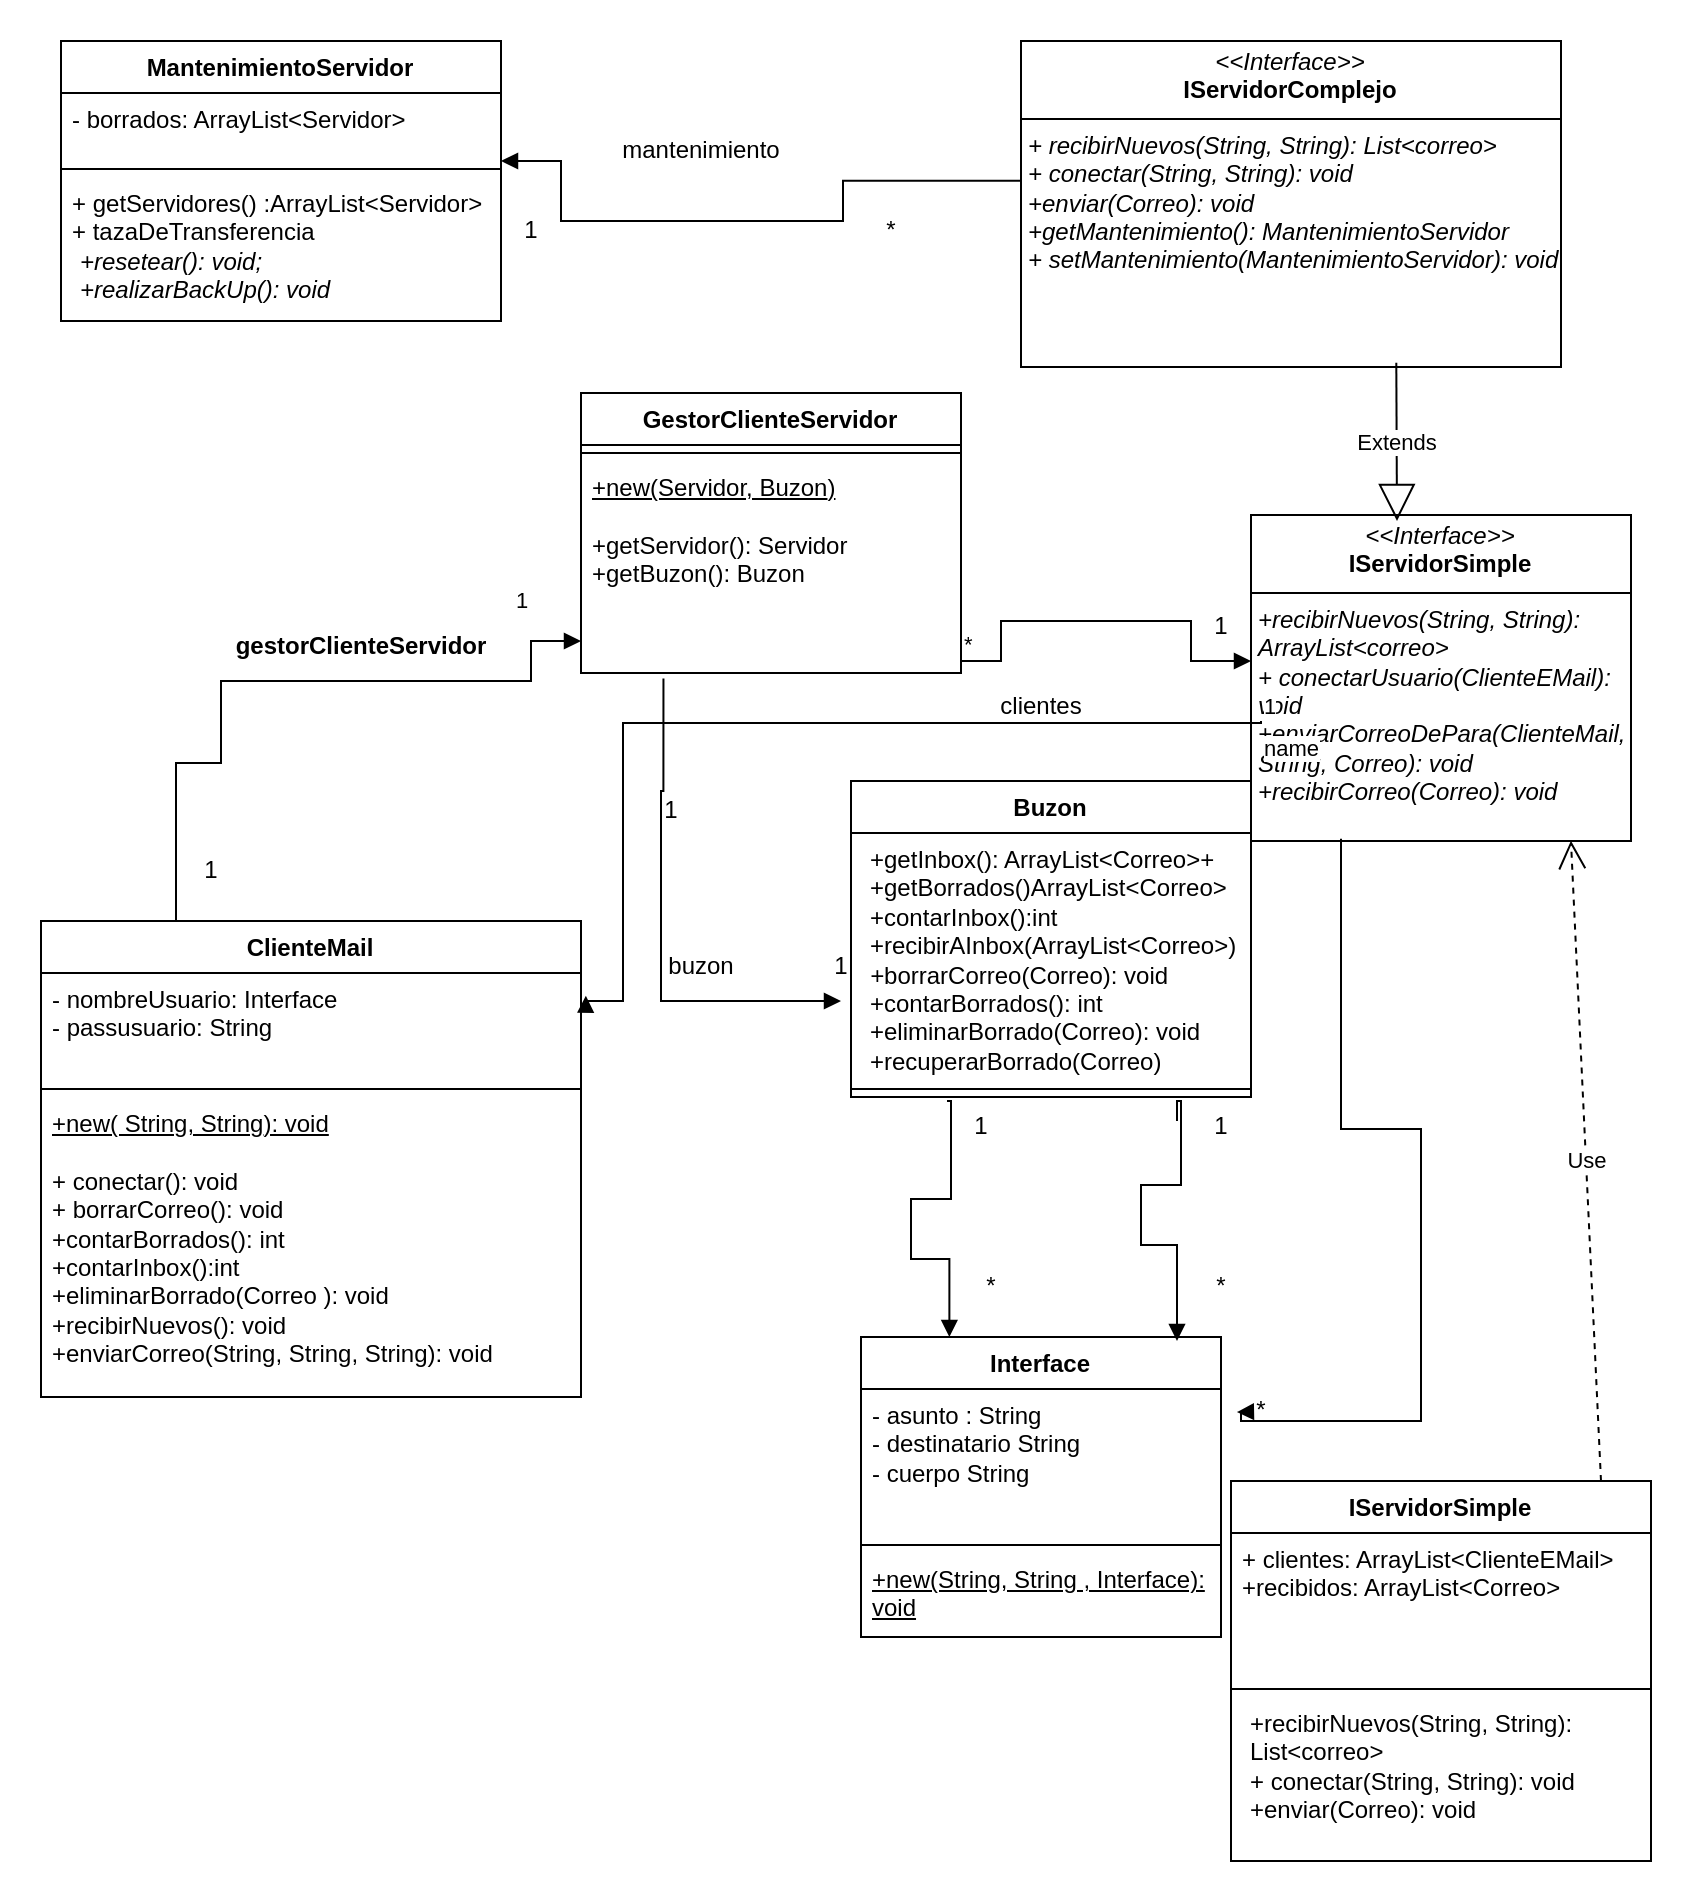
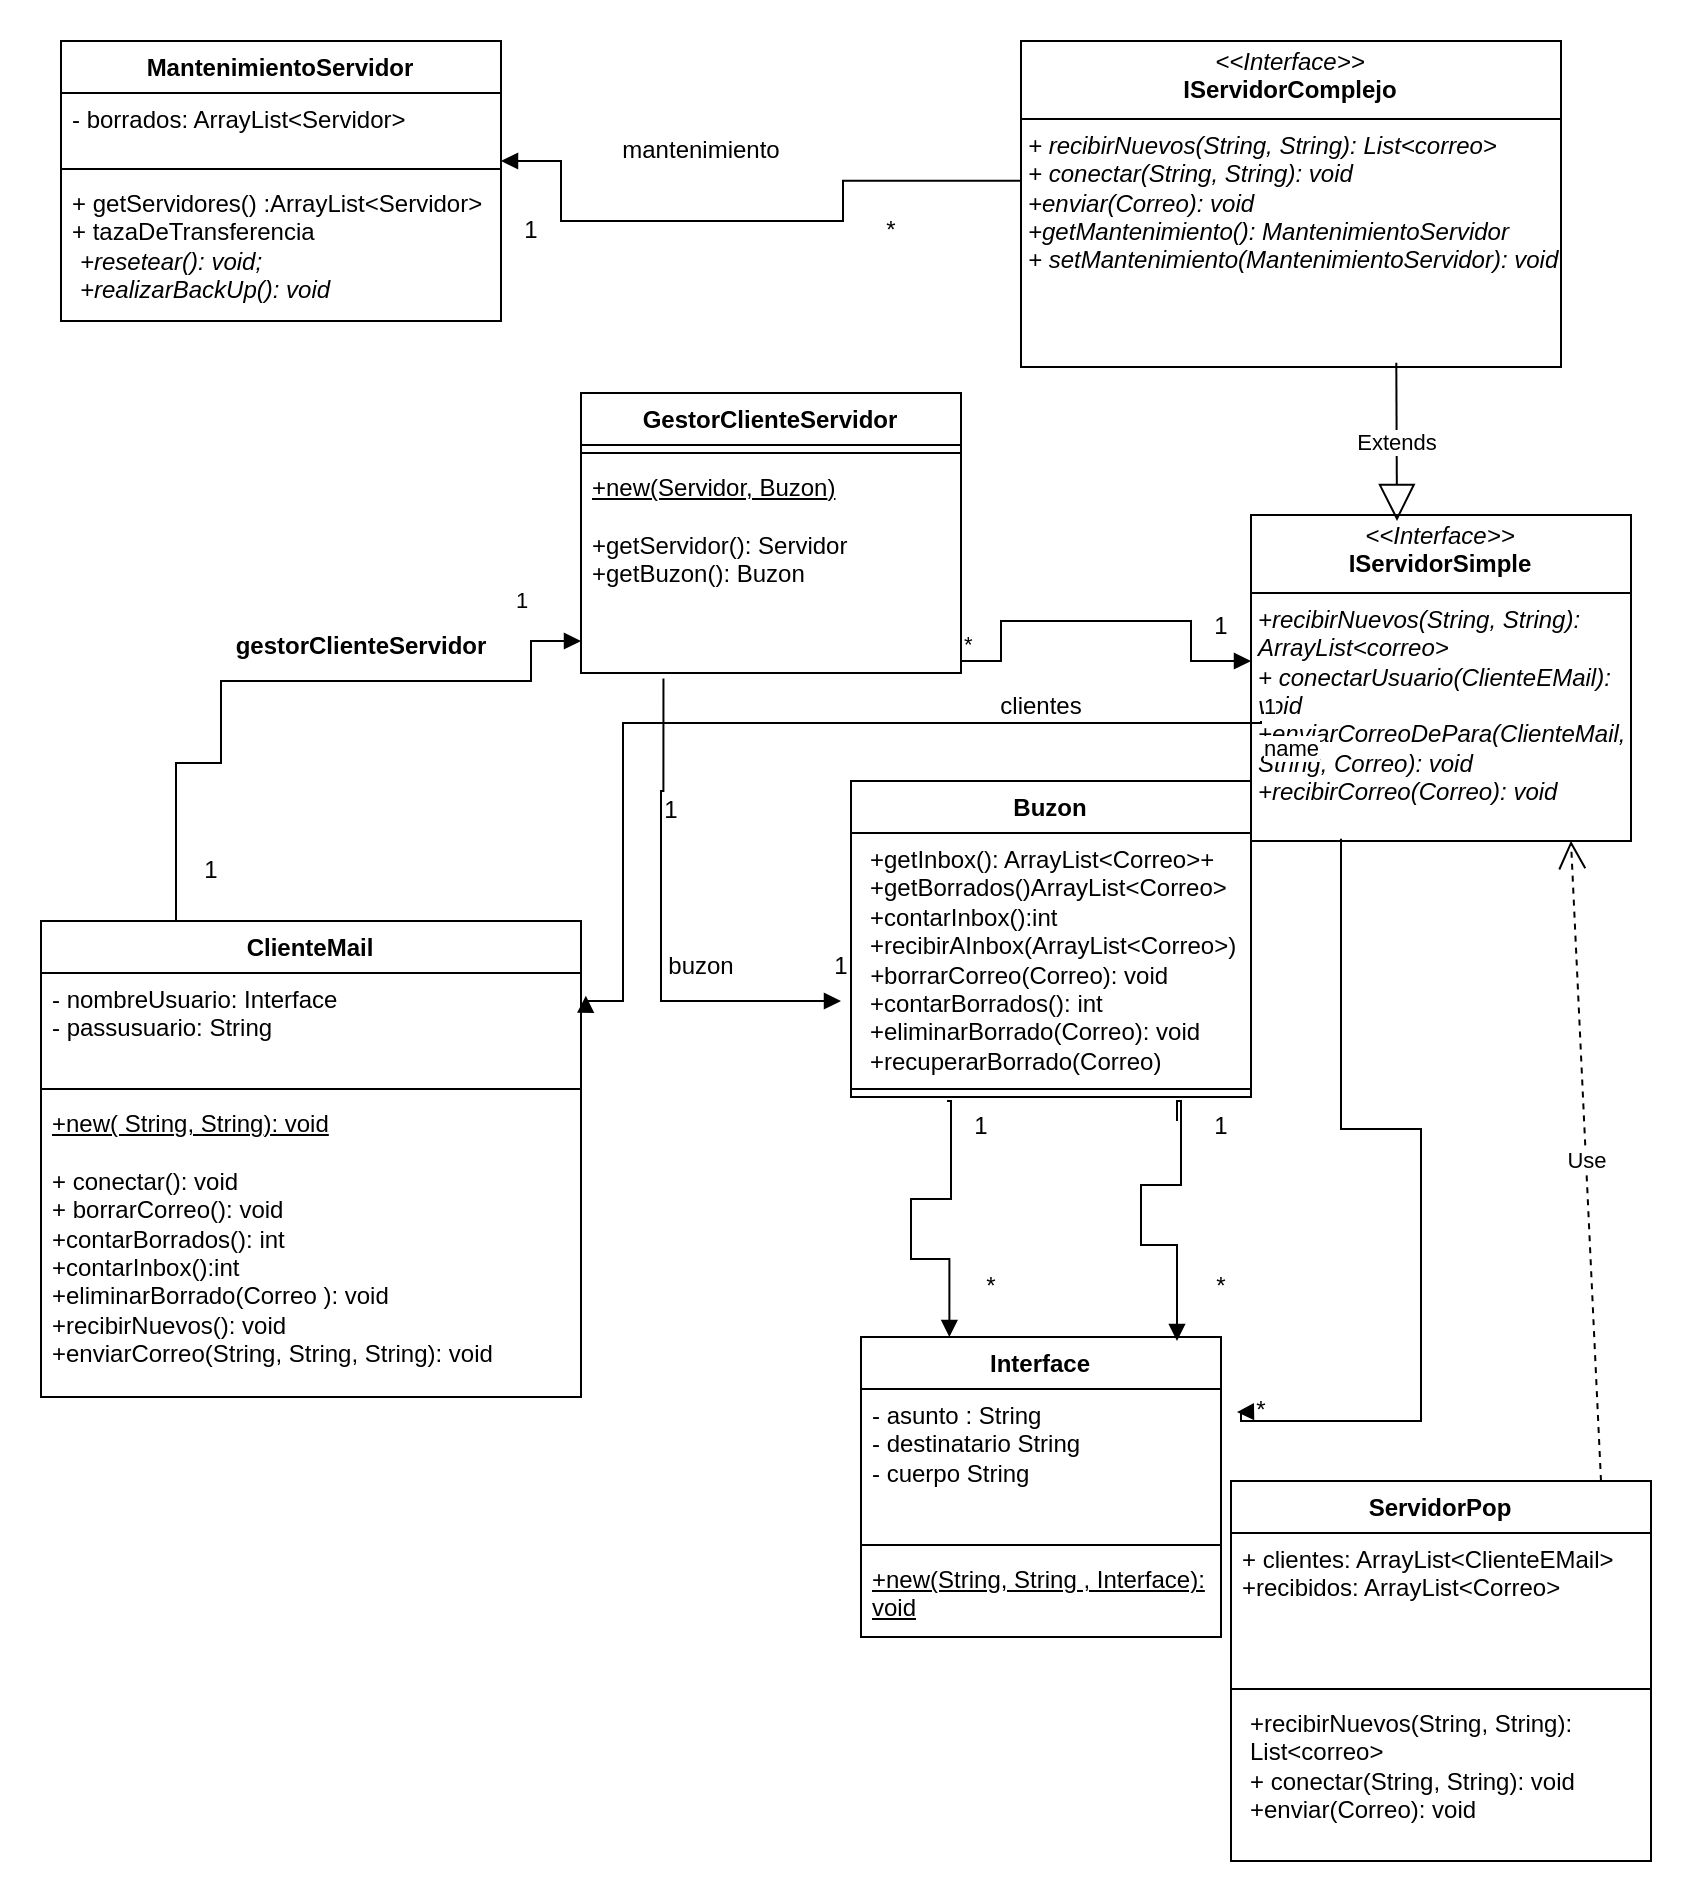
- <mxCell id="46" value="IServidorSimple" style="swimlane;fontStyle=1;align=center;verticalAlign=top;childLayout=stackLayout;horizontal=1;startSize=26;horizontalStack=0;resizeParent=1;resizeParentMax=0;resizeLast=0;collapsible=1;marginBottom=0;whiteSpace=wrap;html=1;" vertex="1" parent="1"><mxGeometry x="615" y="740" width="210" height="190" as="geometry" /></mxCell>
+ <mxCell id="46" value="ServidorPop" style="swimlane;fontStyle=1;align=center;verticalAlign=top;childLayout=stackLayout;horizontal=1;startSize=26;horizontalStack=0;resizeParent=1;resizeParentMax=0;resizeLast=0;collapsible=1;marginBottom=0;whiteSpace=wrap;html=1;" vertex="1" parent="1"><mxGeometry x="615" y="740" width="210" height="190" as="geometry" /></mxCell>
